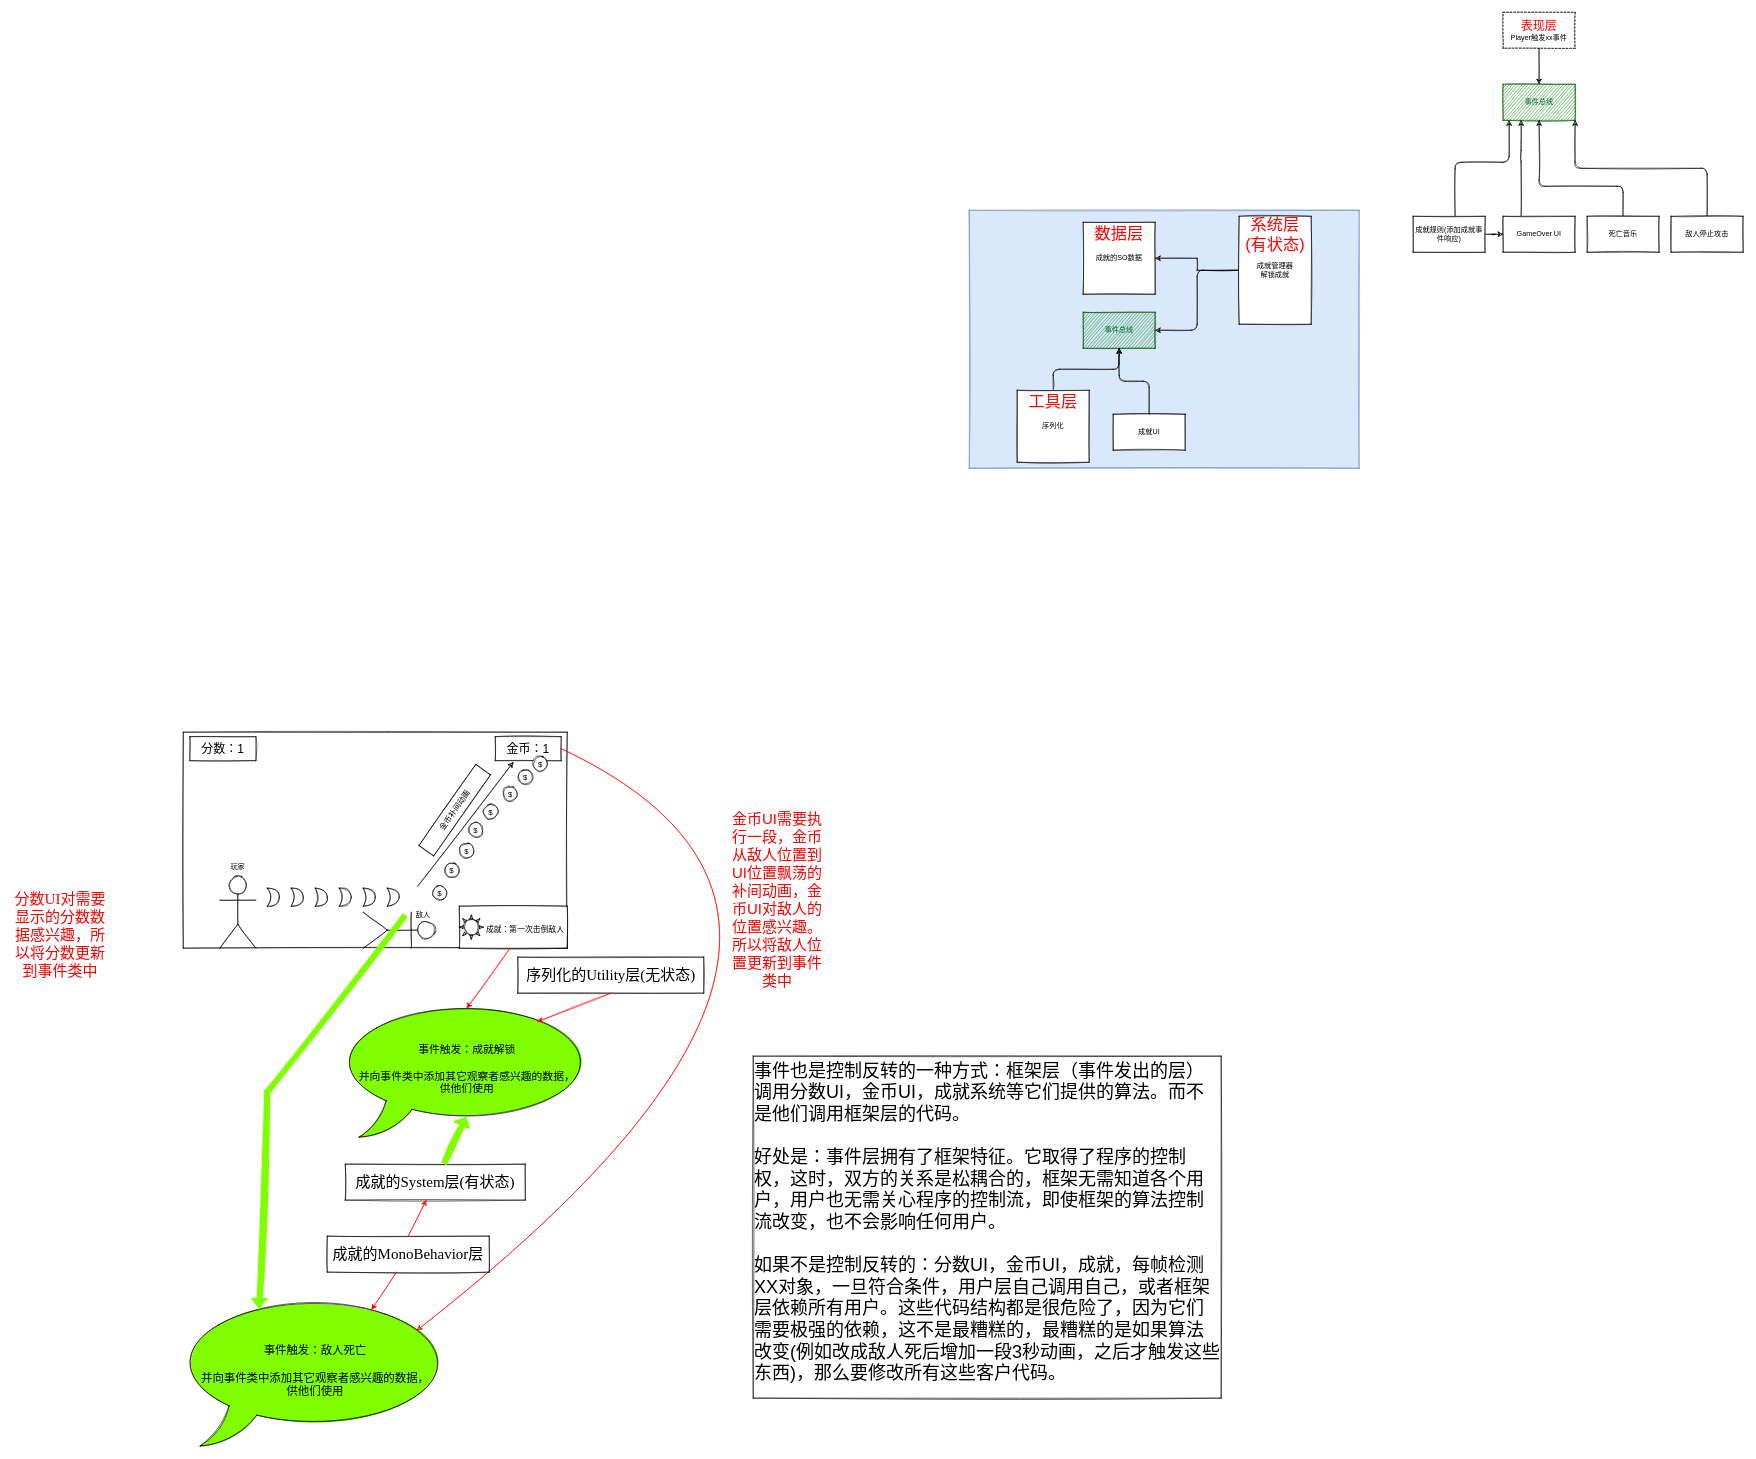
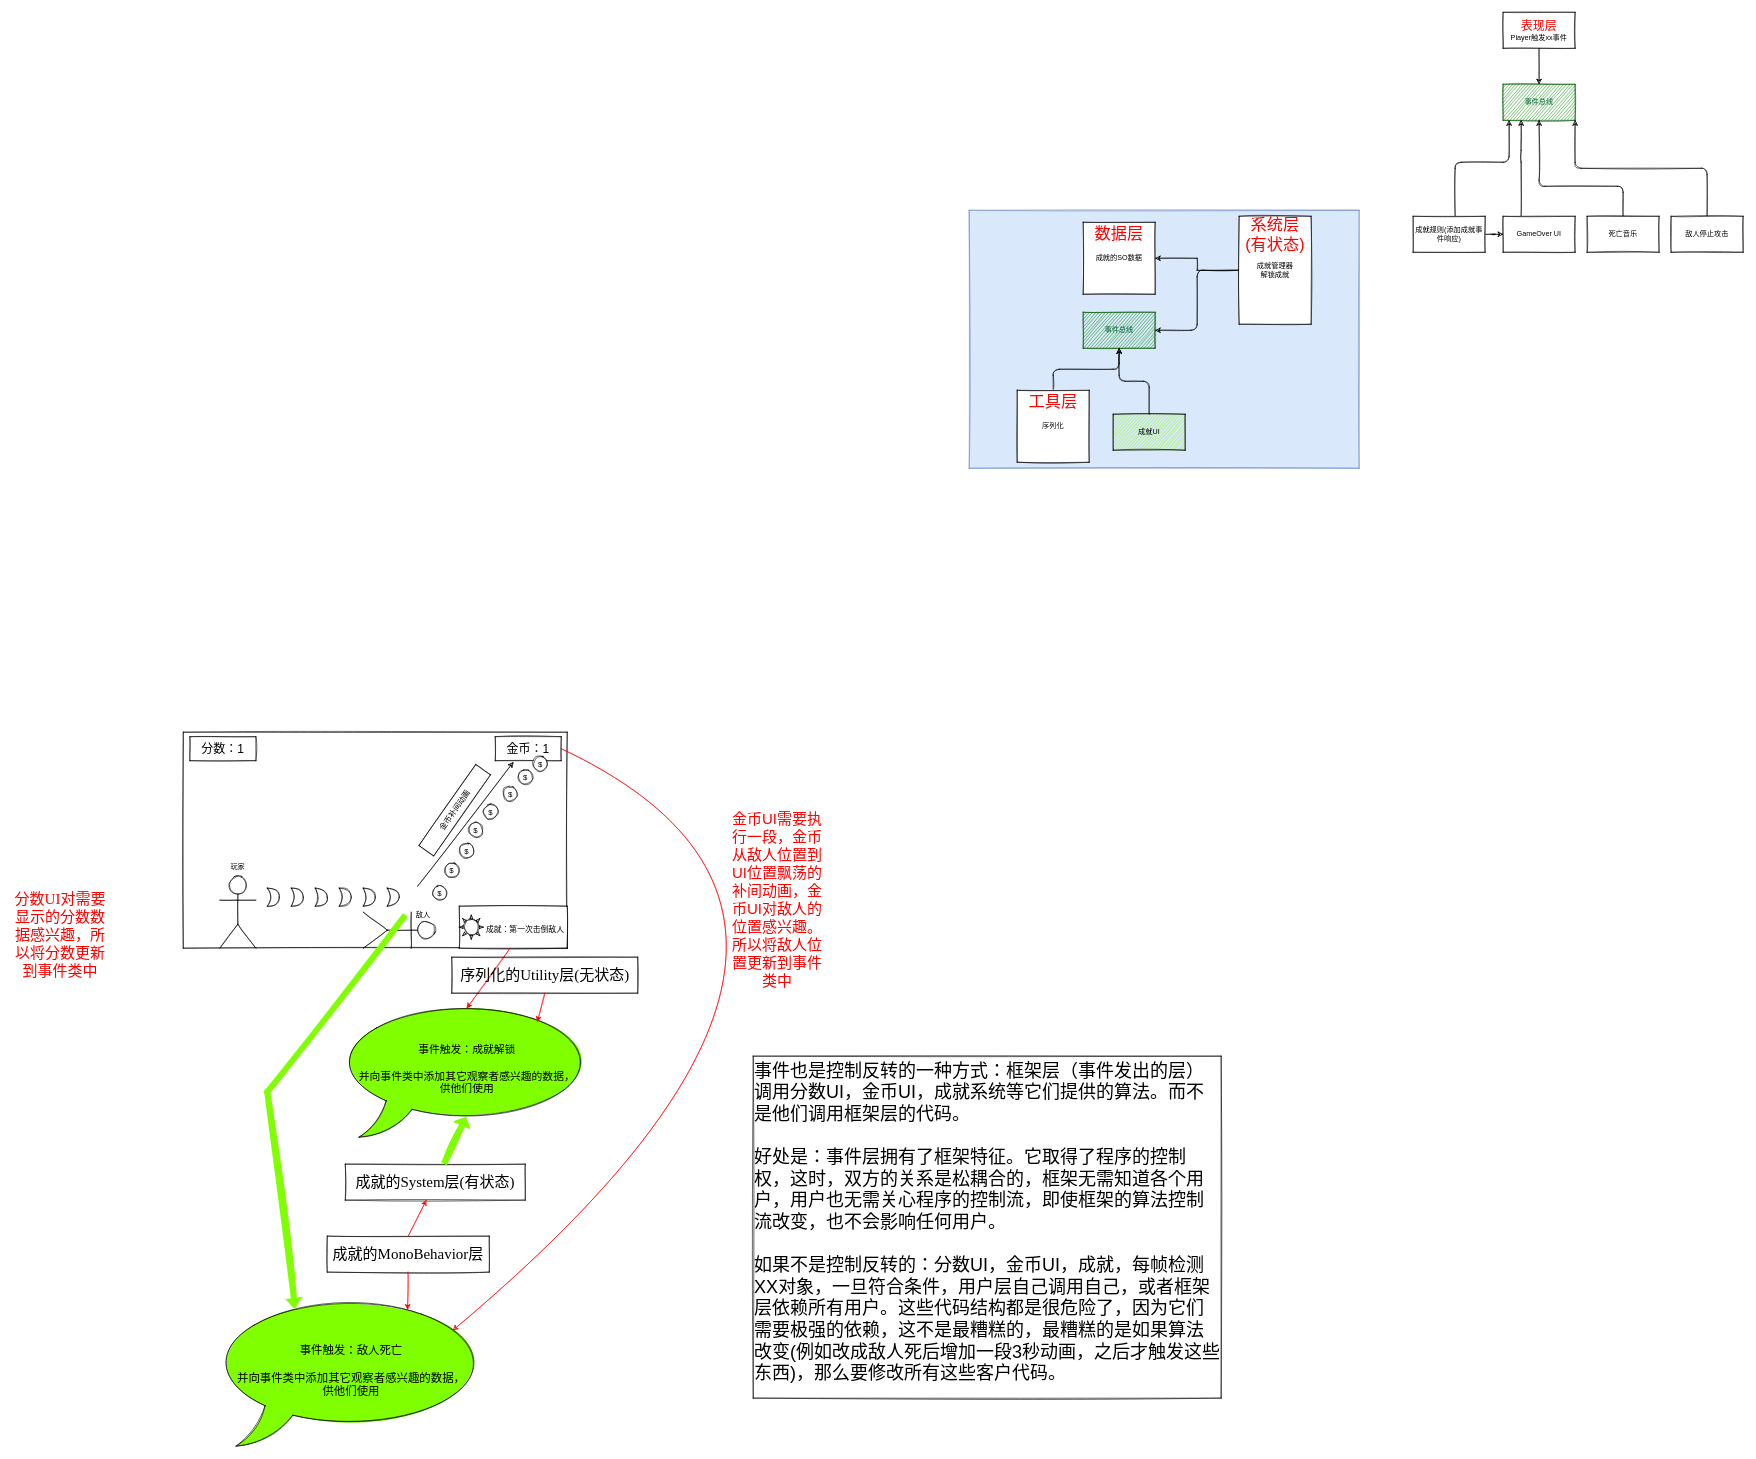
- <mxCell id="5" value="&lt;div&gt;&lt;font style=&quot;font-size: 20px&quot; color=&quot;#FF0000&quot;&gt;表现层&lt;/font&gt;&lt;br&gt;&lt;/div&gt;&lt;div&gt;Player触发xx事件&lt;/div&gt;" style="rounded=0;whiteSpace=wrap;html=1;sketch=1;dashed=1;" parent="1" vertex="1"><mxGeometry x="2505" y="20" width="120" height="60" as="geometry" /></mxCell>
+ <mxCell id="5" value="&lt;div&gt;&lt;font style=&quot;font-size: 20px&quot; color=&quot;#FF0000&quot;&gt;表现层&lt;/font&gt;&lt;br&gt;&lt;/div&gt;&lt;div&gt;Player触发xx事件&lt;/div&gt;" style="rounded=0;whiteSpace=wrap;html=1;sketch=1;" parent="1" vertex="1"><mxGeometry x="2505" y="20" width="120" height="60" as="geometry" /></mxCell>
- <mxCell id="23" value="成就UI" style="rounded=0;whiteSpace=wrap;html=1;shadow=0;sketch=1;" parent="1" vertex="1"><mxGeometry x="1855" y="690" width="120" height="60" as="geometry" /></mxCell>
+ <mxCell id="23" value="成就UI" style="rounded=0;whiteSpace=wrap;html=1;shadow=0;sketch=1;fillColor=#80ff00;" parent="1" vertex="1"><mxGeometry x="1855" y="690" width="120" height="60" as="geometry" /></mxCell>
- <mxCell id="65" value="序列化的Utility层(无状态)" style="rounded=0;whiteSpace=wrap;html=1;shadow=0;glass=0;sketch=1;fillStyle=solid;fontFamily=Comic Sans MS;fontSize=25;fontColor=#000000;strokeColor=default;fillColor=none;" parent="1" vertex="1"><mxGeometry x="862.5" y="1595" width="310" height="60" as="geometry" /></mxCell>
+ <mxCell id="65" value="序列化的Utility层(无状态)" style="rounded=0;whiteSpace=wrap;html=1;shadow=0;glass=0;sketch=1;fillStyle=solid;fontFamily=Comic Sans MS;fontSize=25;fontColor=#000000;strokeColor=default;fillColor=none;" parent="1" vertex="1"><mxGeometry x="752.5" y="1595" width="310" height="60" as="geometry" /></mxCell>
- <mxCell id="42" value="&lt;div style=&quot;font-size: 19px&quot;&gt;&lt;font style=&quot;font-size: 19px&quot;&gt;事件触发：敌人死亡&lt;/font&gt;&lt;/div&gt;&lt;div style=&quot;font-size: 19px&quot;&gt;&lt;font style=&quot;font-size: 19px&quot;&gt;&lt;br&gt;&lt;/font&gt;&lt;/div&gt;&lt;div style=&quot;font-size: 19px&quot;&gt;&lt;font style=&quot;font-size: 19px&quot;&gt;并向事件类中添加其它观察者感兴趣的数据，&lt;/font&gt;&lt;/div&gt;&lt;div style=&quot;font-size: 19px&quot;&gt;&lt;font style=&quot;font-size: 19px&quot;&gt;供他们使用&lt;br&gt;&lt;/font&gt;&lt;/div&gt;" style="whiteSpace=wrap;html=1;shape=mxgraph.basic.oval_callout;rounded=0;shadow=0;glass=0;sketch=1;fontSize=13;fontColor=#000000;strokeColor=#000000;fillColor=#80FF00;fillStyle=solid;" parent="1" vertex="1"><mxGeometry x="295" y="2160" width="460" height="250" as="geometry" /></mxCell>
+ <mxCell id="42" value="&lt;div style=&quot;font-size: 19px&quot;&gt;&lt;font style=&quot;font-size: 19px&quot;&gt;事件触发：敌人死亡&lt;/font&gt;&lt;/div&gt;&lt;div style=&quot;font-size: 19px&quot;&gt;&lt;font style=&quot;font-size: 19px&quot;&gt;&lt;br&gt;&lt;/font&gt;&lt;/div&gt;&lt;div style=&quot;font-size: 19px&quot;&gt;&lt;font style=&quot;font-size: 19px&quot;&gt;并向事件类中添加其它观察者感兴趣的数据，&lt;/font&gt;&lt;/div&gt;&lt;div style=&quot;font-size: 19px&quot;&gt;&lt;font style=&quot;font-size: 19px&quot;&gt;供他们使用&lt;br&gt;&lt;/font&gt;&lt;/div&gt;" style="whiteSpace=wrap;html=1;shape=mxgraph.basic.oval_callout;rounded=0;shadow=0;glass=0;sketch=1;fontSize=13;fontColor=#000000;strokeColor=#000000;fillColor=#80FF00;fillStyle=solid;" parent="1" vertex="1"><mxGeometry x="355" y="2160" width="460" height="250" as="geometry" /></mxCell>
